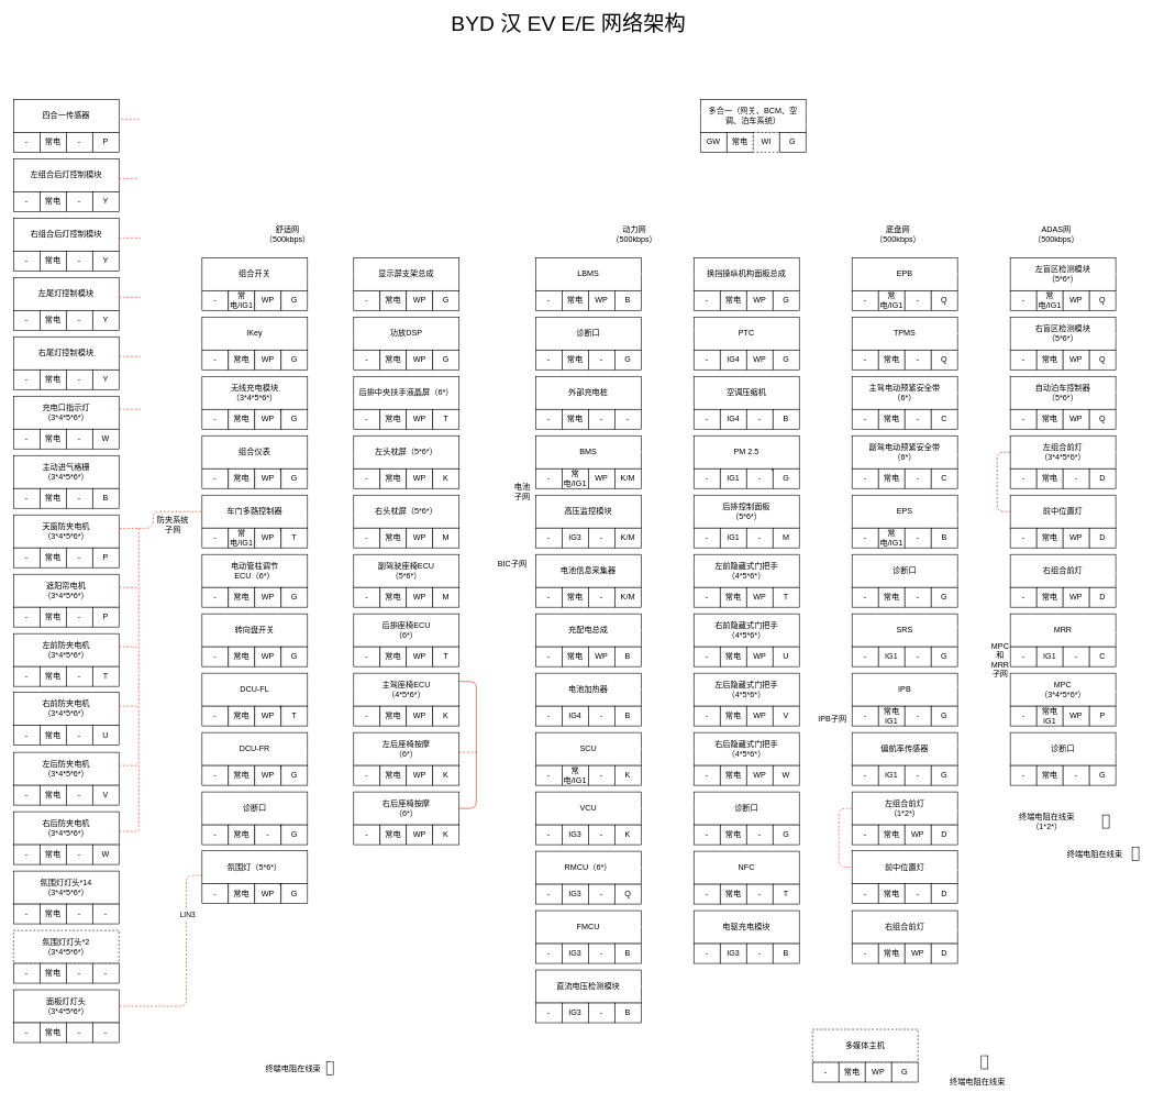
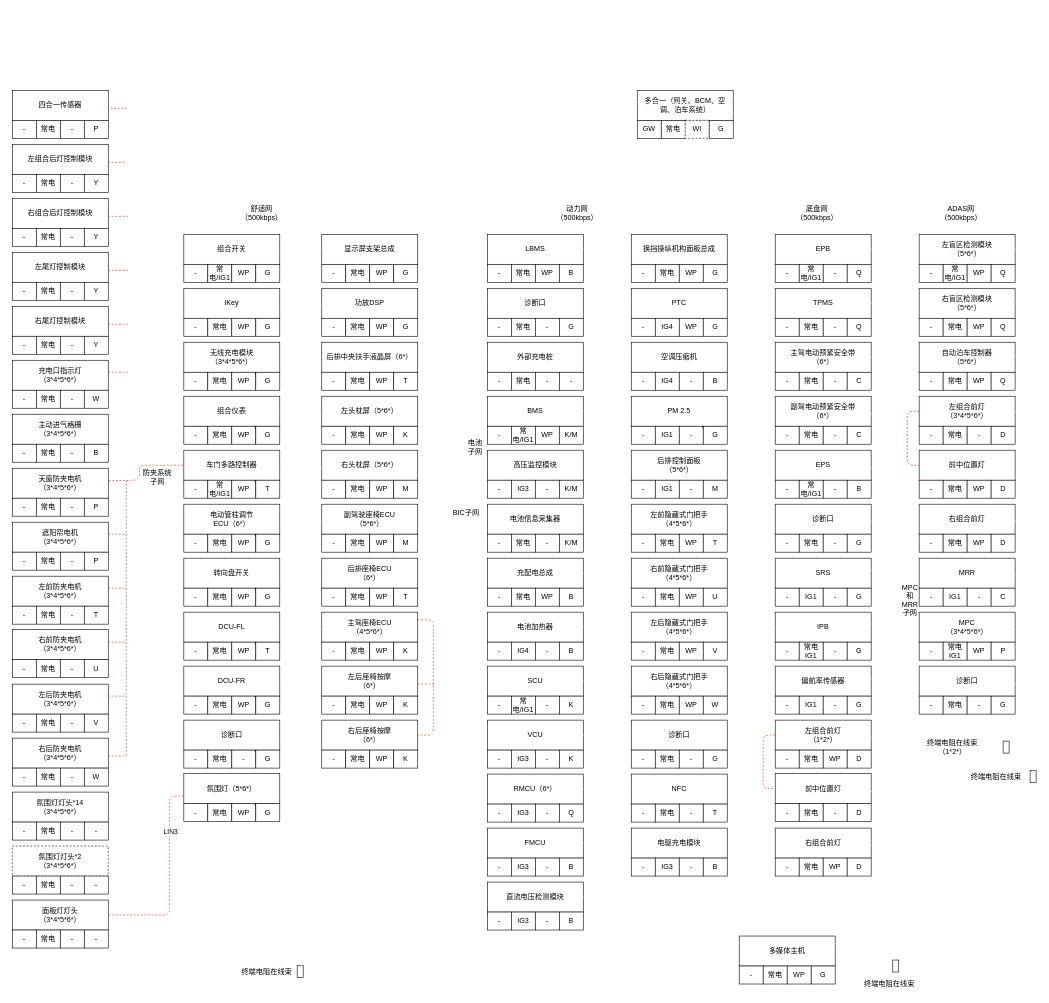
- <mxCell id="2" value="BYD 汉 EV E/E 网络架构" style="text;html=1;strokeColor=none;fillColor=none;align=center;verticalAlign=middle;whiteSpace=wrap;rounded=0;fontSize=32;" parent="1" vertex="1"><mxGeometry x="632" y="20" width="460" height="30" as="geometry" /></mxCell>
- <mxCell id="711" value="IPB子网" style="text;html=1;align=center;verticalAlign=middle;resizable=0;points=[];autosize=1;strokeColor=none;fillColor=none;" parent="1" vertex="1"><mxGeometry x="1232" y="1080" width="60" height="20" as="geometry" /></mxCell>
- <mxCell id="687" value="" style="endArrow=none;dashed=0;html=1;strokeColor=#F02800;exitX=1;exitY=0.25;exitDx=0;exitDy=0;entryX=1;entryY=0.5;entryDx=0;entryDy=0;" parent="1" source="243" target="257" edge="1"><mxGeometry width="50" height="50" relative="1" as="geometry"><mxPoint x="631" y="1040" as="sourcePoint" /><mxPoint x="631" y="1230" as="targetPoint" /><Array as="points"><mxPoint x="722" y="1033" /><mxPoint x="722" y="1225" /></Array></mxGeometry></mxCell>
+ <mxCell id="687" value="" style="endArrow=none;dashed=1;html=1;strokeColor=#F02800;exitX=1;exitY=0.25;exitDx=0;exitDy=0;entryX=1;entryY=0.5;entryDx=0;entryDy=0;" parent="1" source="243" target="257" edge="1"><mxGeometry width="50" height="50" relative="1" as="geometry"><mxPoint x="631" y="1040" as="sourcePoint" /><mxPoint x="631" y="1230" as="targetPoint" /><Array as="points"><mxPoint x="722" y="1033" /><mxPoint x="722" y="1225" /></Array></mxGeometry></mxCell>
- <mxCell id="648" value="多媒体主机" style="rounded=0;whiteSpace=wrap;html=1;dashed=1;" parent="647" vertex="1"><mxGeometry width="160" height="50" as="geometry" /></mxCell>
+ <mxCell id="648" value="多媒体主机" style="rounded=0;whiteSpace=wrap;html=1;" parent="647" vertex="1"><mxGeometry width="160" height="50" as="geometry" /></mxCell>
